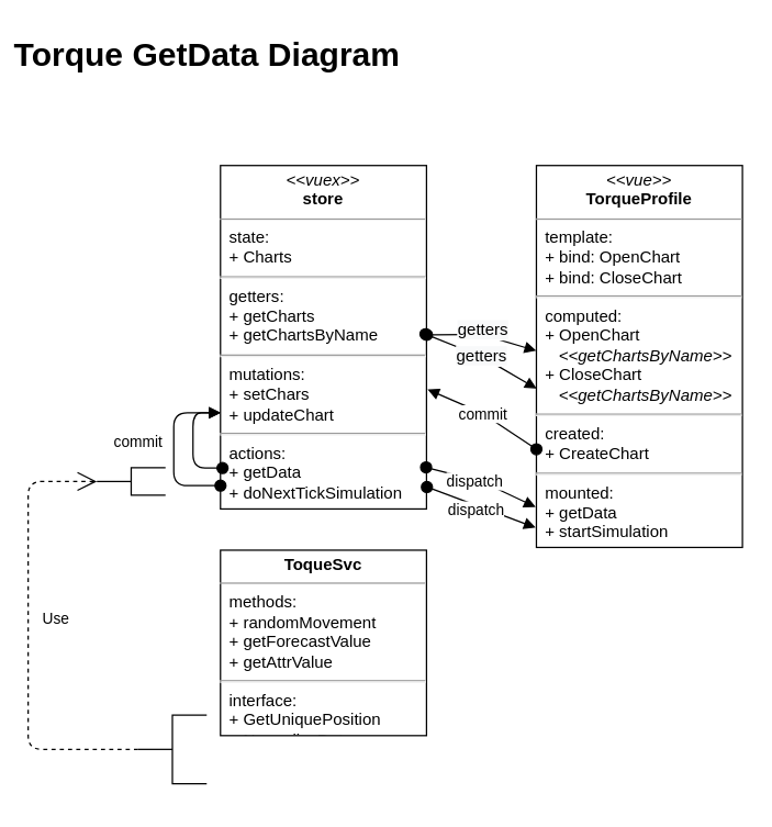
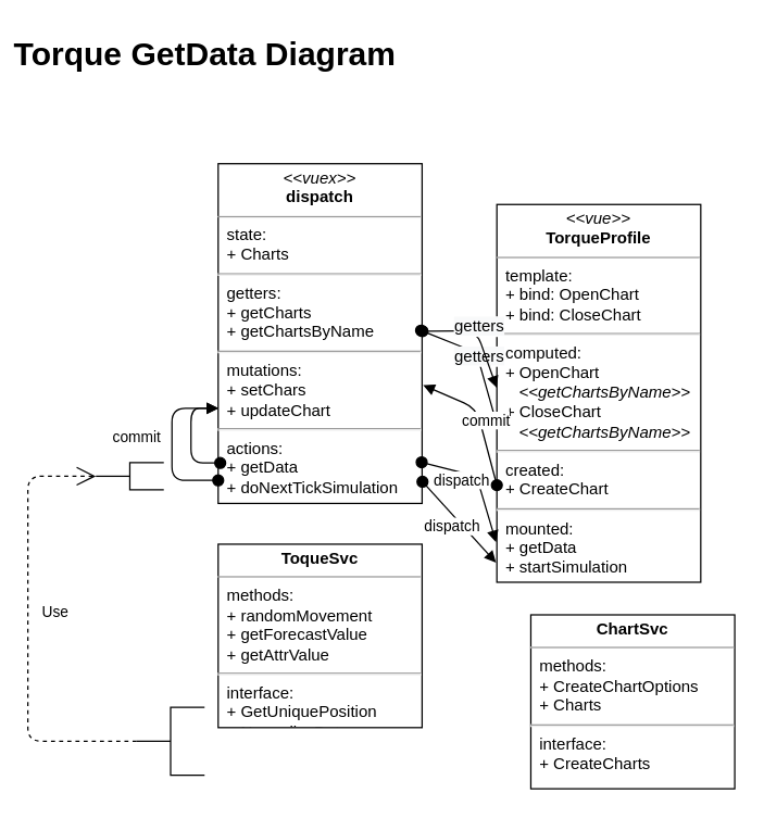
- <mxCell id="2" value="&lt;p style=&quot;margin: 0px ; margin-top: 4px ; text-align: center&quot;&gt;&lt;i&gt;&amp;lt;&amp;lt;vuex&amp;gt;&amp;gt;&lt;/i&gt;&lt;br&gt;&lt;b&gt;store&lt;/b&gt;&lt;/p&gt;&lt;hr size=&quot;1&quot;&gt;&amp;nbsp; state:&lt;br&gt;&amp;nbsp; + Charts&lt;br&gt;&lt;hr&gt;&amp;nbsp; getters:&lt;br&gt;&amp;nbsp; + getCharts&lt;br&gt;&amp;nbsp; + getChartsByName&lt;br&gt;&lt;hr&gt;&amp;nbsp; mutations:&lt;br&gt;&amp;nbsp; + setChars&lt;br&gt;&amp;nbsp; + updateChart&lt;br&gt;&lt;hr&gt;&amp;nbsp; actions:&lt;br&gt;&amp;nbsp; + getData&lt;br&gt;&amp;nbsp; + doNextTickSimulation" style="verticalAlign=top;align=left;overflow=fill;fontSize=12;fontFamily=Helvetica;html=1;" vertex="1" parent="1"><mxGeometry x="160" y="120" width="150" height="250" as="geometry" /></mxCell>
+ <mxCell id="2" value="&lt;p style=&quot;margin: 0px ; margin-top: 4px ; text-align: center&quot;&gt;&lt;i&gt;&amp;lt;&amp;lt;vuex&amp;gt;&amp;gt;&lt;/i&gt;&lt;br&gt;&lt;b&gt;dispatch&lt;/b&gt;&lt;/p&gt;&lt;hr size=&quot;1&quot;&gt;&amp;nbsp; state:&lt;br&gt;&amp;nbsp; + Charts&lt;br&gt;&lt;hr&gt;&amp;nbsp; getters:&lt;br&gt;&amp;nbsp; + getCharts&lt;br&gt;&amp;nbsp; + getChartsByName&lt;br&gt;&lt;hr&gt;&amp;nbsp; mutations:&lt;br&gt;&amp;nbsp; + setChars&lt;br&gt;&amp;nbsp; + updateChart&lt;br&gt;&lt;hr&gt;&amp;nbsp; actions:&lt;br&gt;&amp;nbsp; + getData&lt;br&gt;&amp;nbsp; + doNextTickSimulation" style="verticalAlign=top;align=left;overflow=fill;fontSize=12;fontFamily=Helvetica;html=1;" vertex="1" parent="1"><mxGeometry x="160" y="120" width="150" height="250" as="geometry" /></mxCell>
- <mxCell id="5" value="&lt;p style=&quot;margin: 0px ; margin-top: 4px ; text-align: center&quot;&gt;&lt;i&gt;&amp;lt;&amp;lt;vue&amp;gt;&amp;gt;&lt;/i&gt;&lt;br&gt;&lt;b&gt;TorqueProfile&lt;/b&gt;&lt;/p&gt;&lt;hr size=&quot;1&quot;&gt;&amp;nbsp; template:&lt;br&gt;&amp;nbsp; + bind: OpenChart&lt;br&gt;&amp;nbsp; + bind: CloseChart&lt;br&gt;&lt;hr&gt;&amp;nbsp; computed:&lt;br&gt;&amp;nbsp; + OpenChart&lt;br&gt;&amp;nbsp; &amp;nbsp; &amp;nbsp;&lt;i&gt;&amp;lt;&amp;lt;getChartsByName&amp;gt;&amp;gt;&lt;/i&gt;&lt;br&gt;&amp;nbsp; + CloseChart&lt;br&gt;&amp;nbsp; &amp;nbsp; &amp;nbsp;&lt;i&gt;&amp;lt;&amp;lt;getChartsByName&amp;gt;&amp;gt;&lt;/i&gt;&lt;br&gt;&lt;hr&gt;&amp;nbsp; created:&lt;br&gt;&amp;nbsp; + CreateChart&lt;br&gt;&lt;hr&gt;&amp;nbsp; mounted:&lt;br&gt;&amp;nbsp; + getData&lt;br&gt;&amp;nbsp; + startSimulation&lt;br&gt;" style="verticalAlign=top;align=left;overflow=fill;fontSize=12;fontFamily=Helvetica;html=1;" vertex="1" parent="1"><mxGeometry x="390" y="120" width="150" height="278" as="geometry" /></mxCell>
+ <mxCell id="5" value="&lt;p style=&quot;margin: 0px ; margin-top: 4px ; text-align: center&quot;&gt;&lt;i&gt;&amp;lt;&amp;lt;vue&amp;gt;&amp;gt;&lt;/i&gt;&lt;br&gt;&lt;b&gt;TorqueProfile&lt;/b&gt;&lt;/p&gt;&lt;hr size=&quot;1&quot;&gt;&amp;nbsp; template:&lt;br&gt;&amp;nbsp; + bind: OpenChart&lt;br&gt;&amp;nbsp; + bind: CloseChart&lt;br&gt;&lt;hr&gt;&amp;nbsp; computed:&lt;br&gt;&amp;nbsp; + OpenChart&lt;br&gt;&amp;nbsp; &amp;nbsp; &amp;nbsp;&lt;i&gt;&amp;lt;&amp;lt;getChartsByName&amp;gt;&amp;gt;&lt;/i&gt;&lt;br&gt;&amp;nbsp; + CloseChart&lt;br&gt;&amp;nbsp; &amp;nbsp; &amp;nbsp;&lt;i&gt;&amp;lt;&amp;lt;getChartsByName&amp;gt;&amp;gt;&lt;/i&gt;&lt;br&gt;&lt;hr&gt;&amp;nbsp; created:&lt;br&gt;&amp;nbsp; + CreateChart&lt;br&gt;&lt;hr&gt;&amp;nbsp; mounted:&lt;br&gt;&amp;nbsp; + getData&lt;br&gt;&amp;nbsp; + startSimulation&lt;br&gt;" style="verticalAlign=top;align=left;overflow=fill;fontSize=12;fontFamily=Helvetica;html=1;" vertex="1" parent="1"><mxGeometry x="365" y="150" width="150" height="278" as="geometry" /></mxCell>
+ <mxCell id="16" value="&lt;p style=&quot;margin: 0px ; margin-top: 4px ; text-align: center&quot;&gt;&lt;b&gt;ChartSvc&lt;/b&gt;&lt;/p&gt;&lt;hr size=&quot;1&quot;&gt;&amp;nbsp; methods:&lt;br&gt;&amp;nbsp; + CreateChartOptions&lt;br&gt;&amp;nbsp; + Charts&lt;br&gt;&lt;hr&gt;&amp;nbsp; interface:&lt;br&gt;&amp;nbsp; + CreateCharts" style="verticalAlign=top;align=left;overflow=fill;fontSize=12;fontFamily=Helvetica;html=1;" vertex="1" parent="1"><mxGeometry x="390" y="452" width="150" height="128" as="geometry" /></mxCell>
